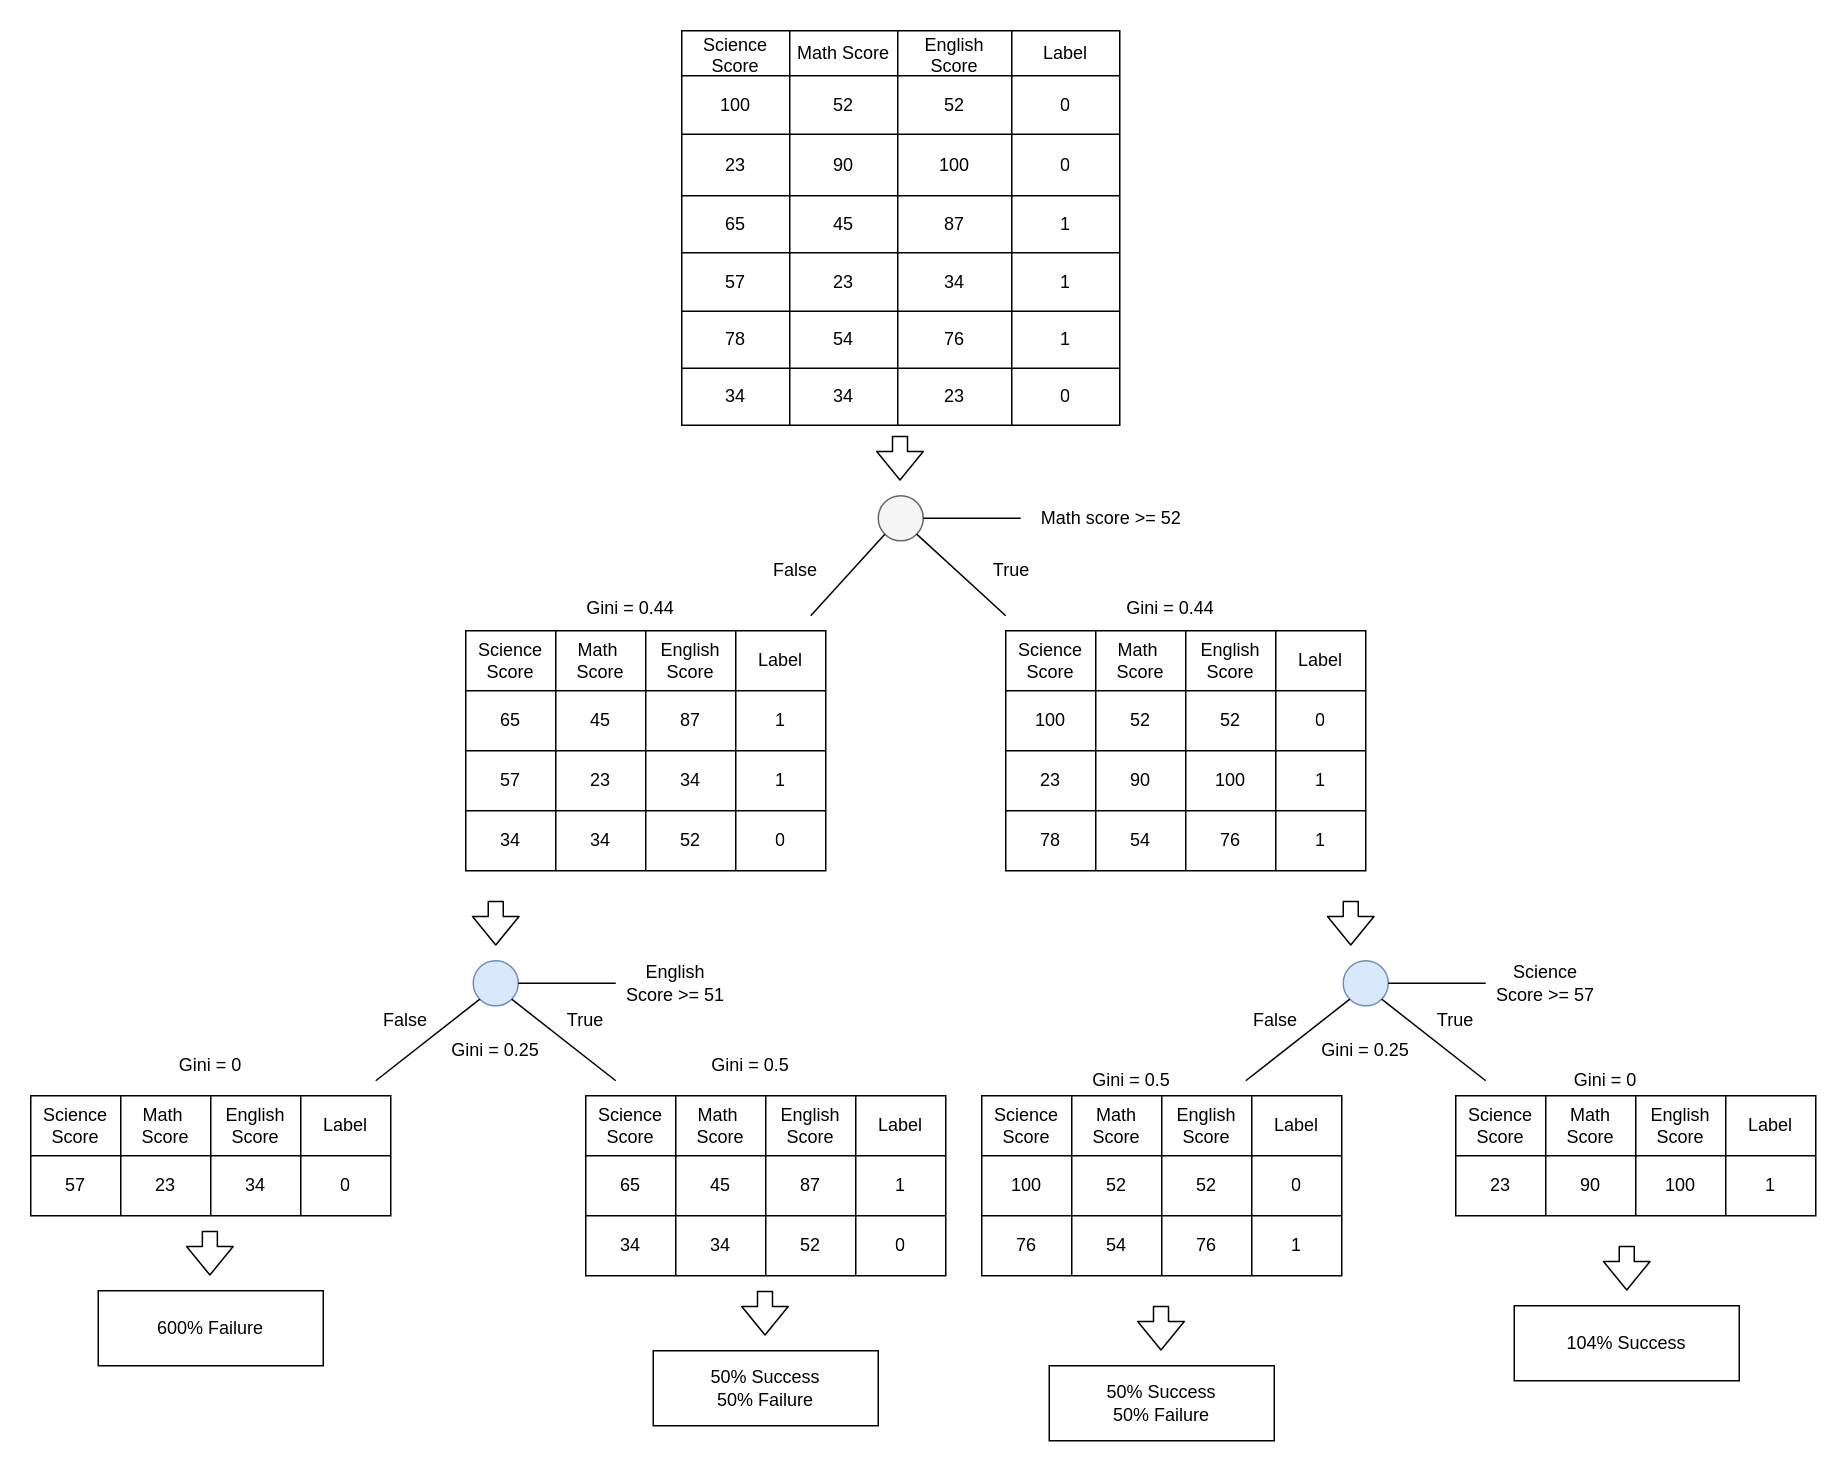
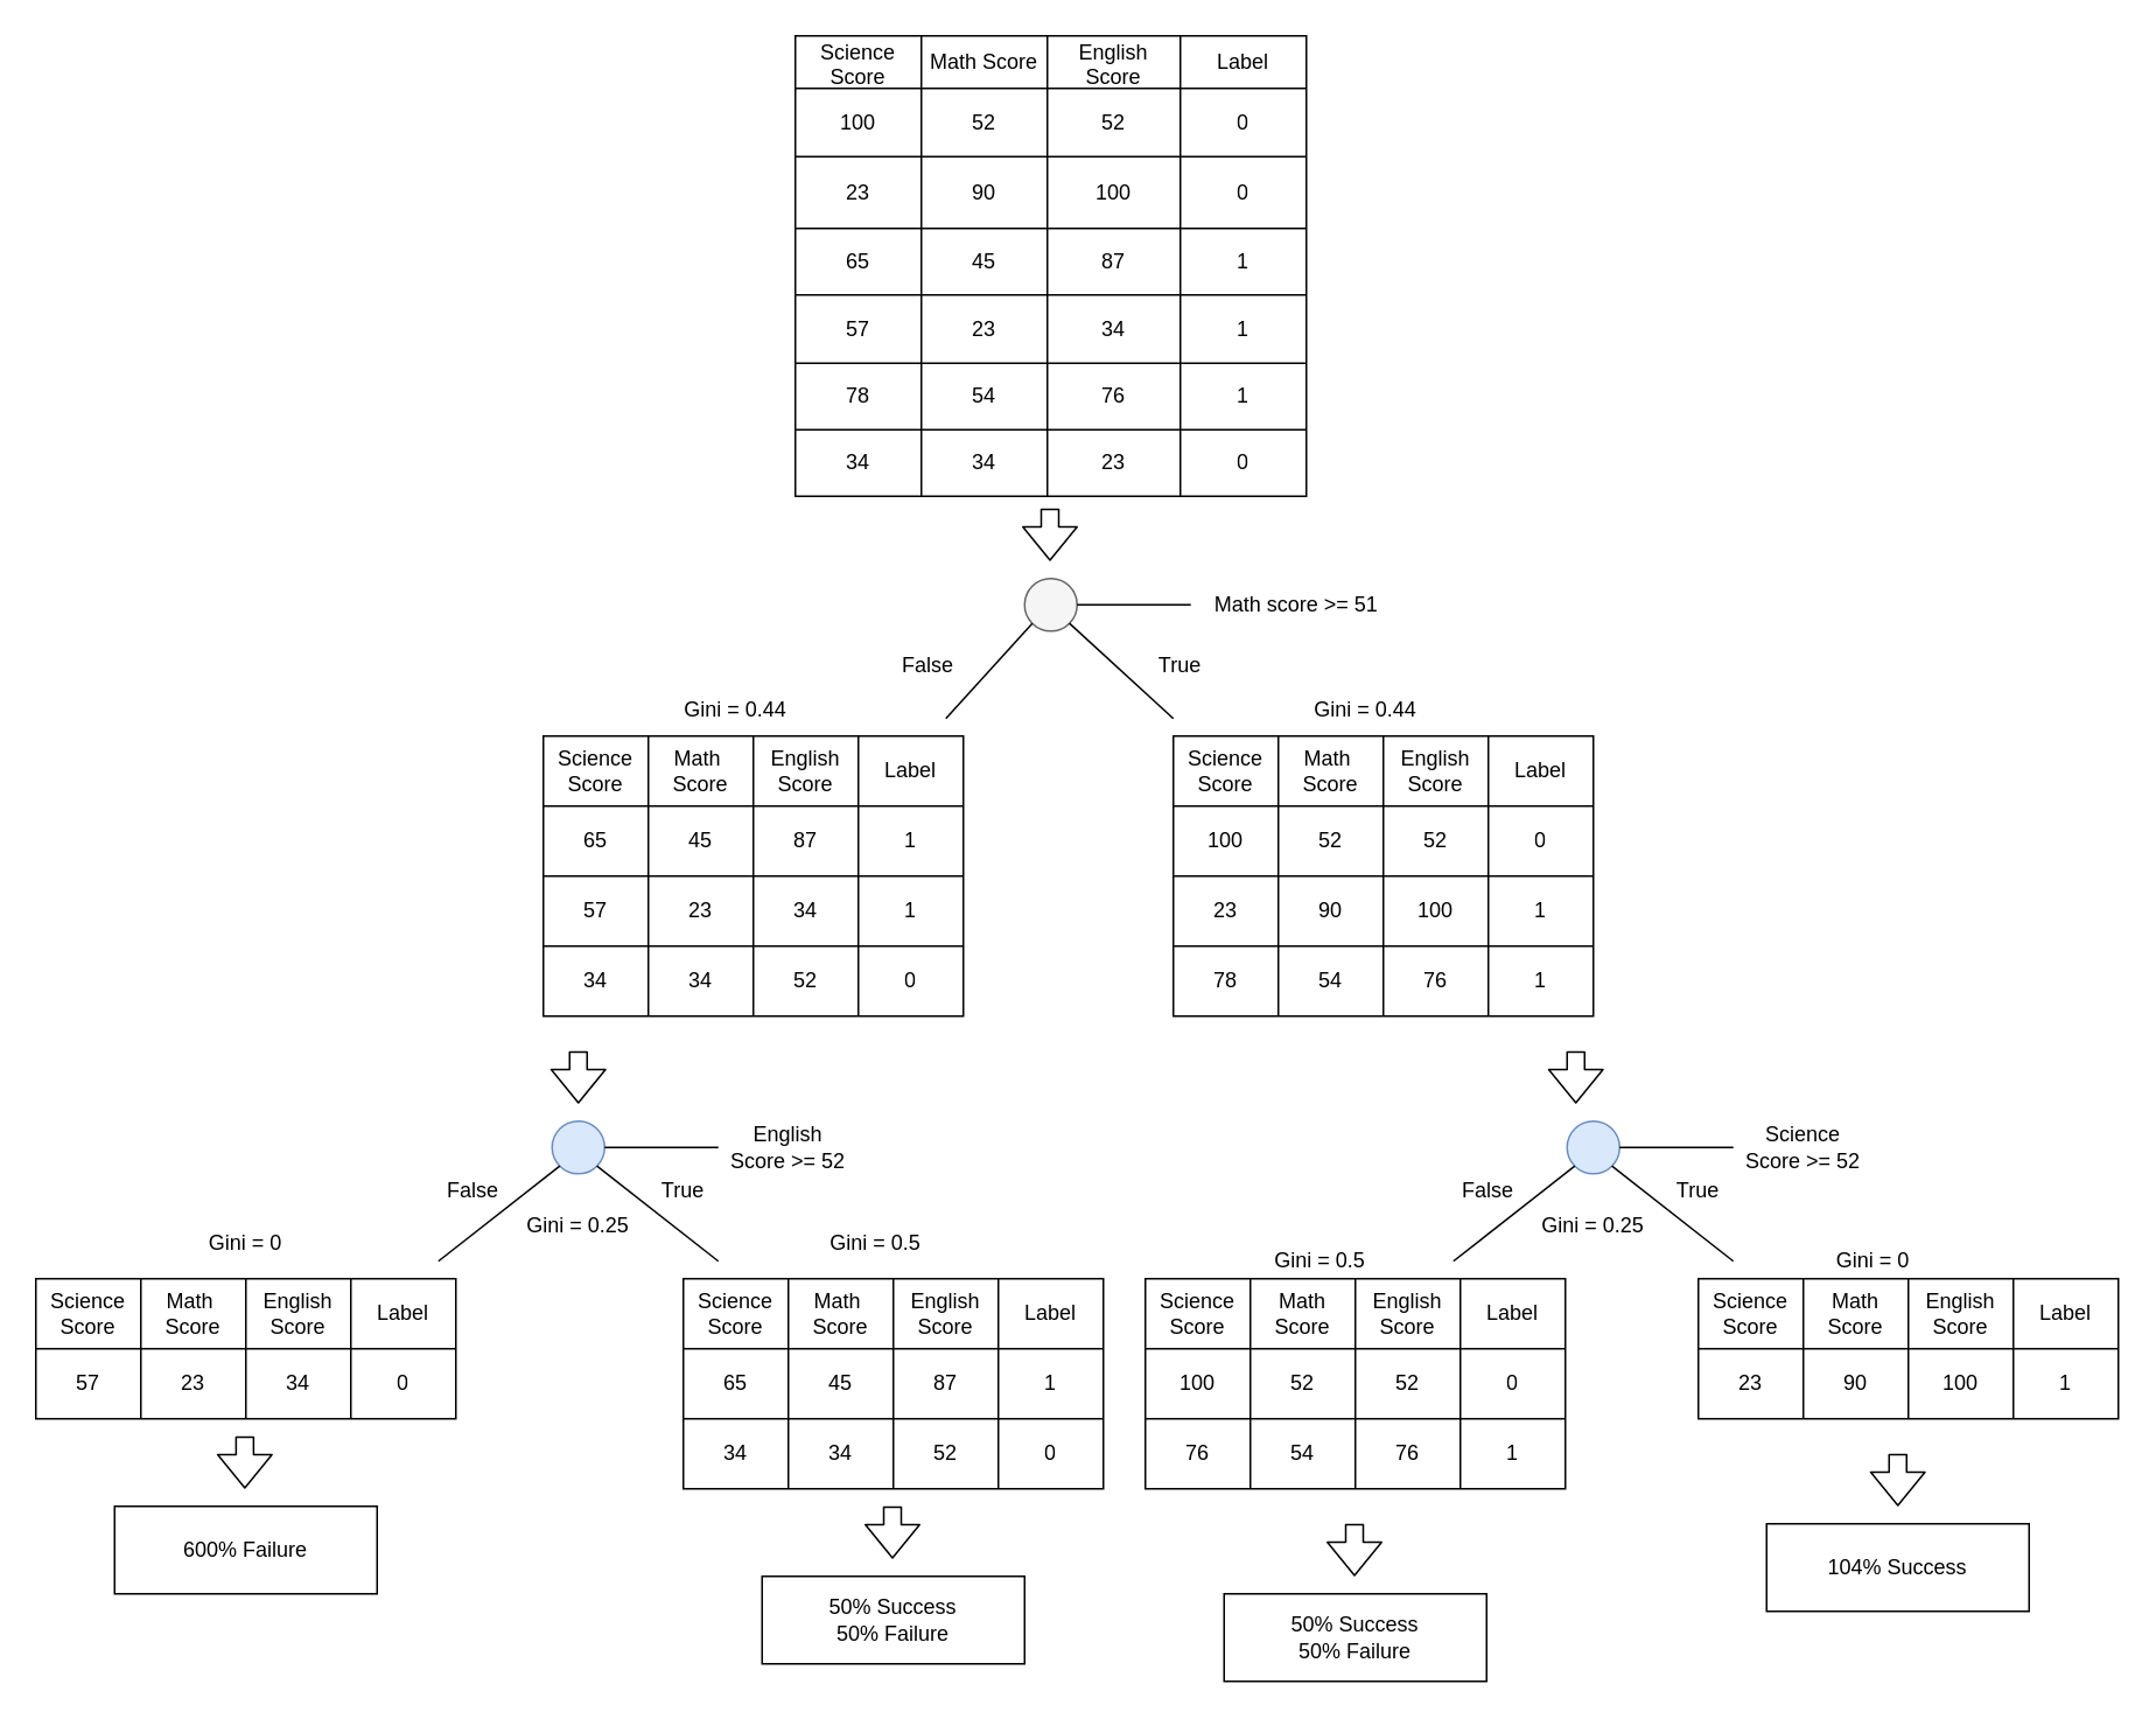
- <mxCell id="5" value="Math score &amp;gt;= 52" style="text;html=1;align=center;verticalAlign=middle;resizable=0;points=[];autosize=1;" vertex="1" parent="1"><mxGeometry x="685" y="335" width="110" height="20" as="geometry" /></mxCell>
+ <mxCell id="5" value="Math score &amp;gt;= 51" style="text;html=1;align=center;verticalAlign=middle;resizable=0;points=[];autosize=1;" vertex="1" parent="1"><mxGeometry x="685" y="335" width="110" height="20" as="geometry" /></mxCell>
- <mxCell id="114" value="English Score &amp;gt;= 51" style="text;html=1;strokeColor=none;fillColor=none;align=center;verticalAlign=middle;whiteSpace=wrap;rounded=0;shadow=0;sketch=0;" vertex="1" parent="1"><mxGeometry x="415" y="645" width="70" height="20" as="geometry" /></mxCell>
+ <mxCell id="114" value="English Score &amp;gt;= 52" style="text;html=1;strokeColor=none;fillColor=none;align=center;verticalAlign=middle;whiteSpace=wrap;rounded=0;shadow=0;sketch=0;" vertex="1" parent="1"><mxGeometry x="415" y="645" width="70" height="20" as="geometry" /></mxCell>
- <mxCell id="85" value="Science Score &amp;gt;= 57" style="text;html=1;strokeColor=none;fillColor=none;align=center;verticalAlign=middle;whiteSpace=wrap;rounded=0;shadow=0;sketch=0;" vertex="1" parent="1"><mxGeometry x="995" y="645" width="70" height="20" as="geometry" /></mxCell>
+ <mxCell id="85" value="Science Score &amp;gt;= 52" style="text;html=1;strokeColor=none;fillColor=none;align=center;verticalAlign=middle;whiteSpace=wrap;rounded=0;shadow=0;sketch=0;" vertex="1" parent="1"><mxGeometry x="995" y="645" width="70" height="20" as="geometry" /></mxCell>
